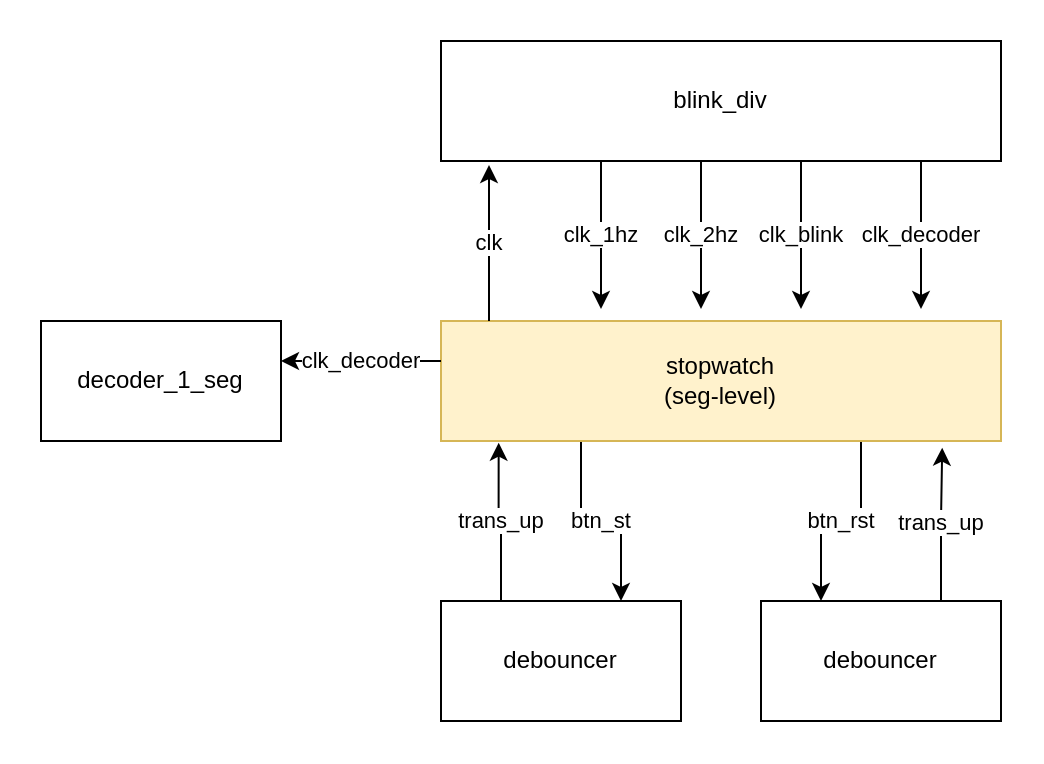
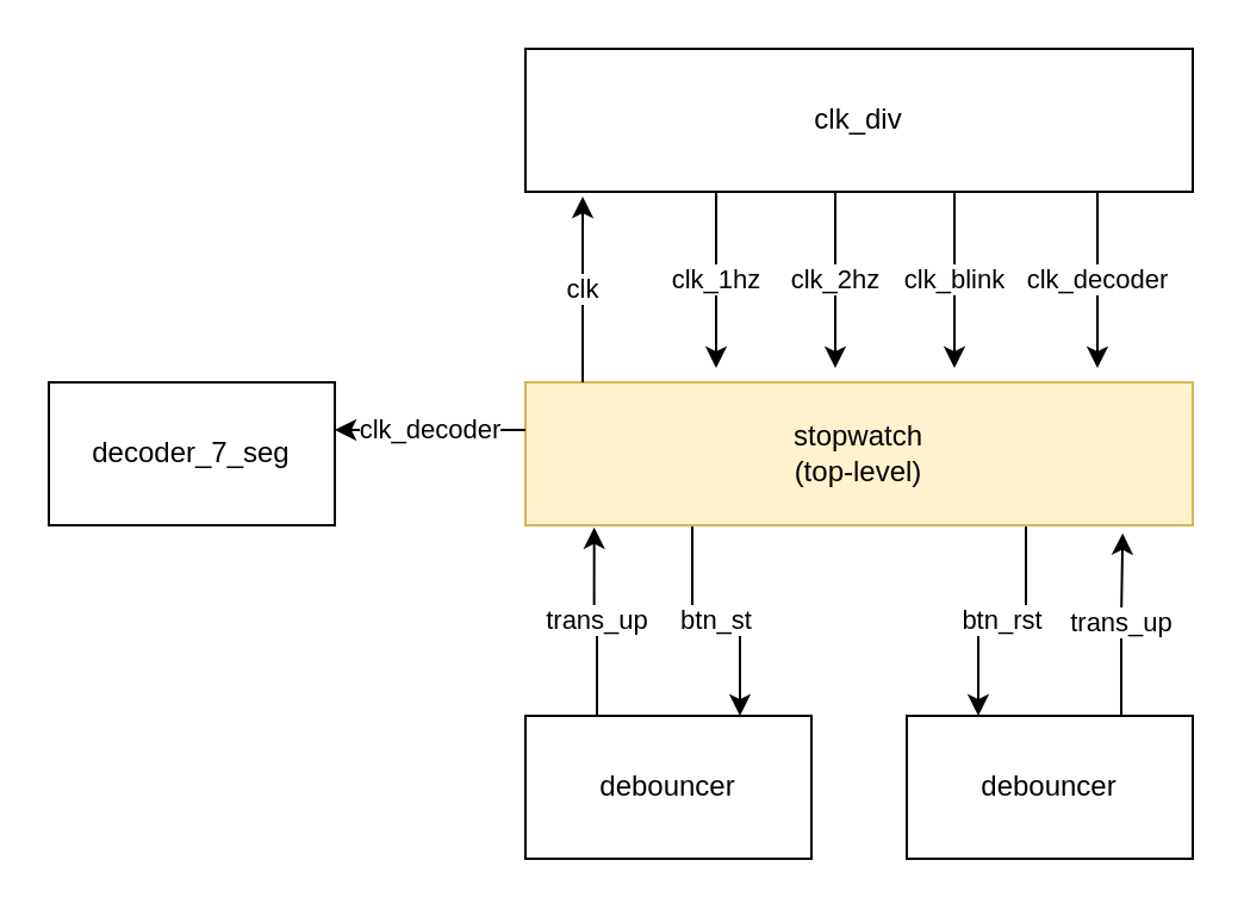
- <mxCell id="8" value="blink_div" style="rounded=0;whiteSpace=wrap;html=1;" vertex="1" parent="1"><mxGeometry x="220" y="20" width="280" height="60" as="geometry" /></mxCell>
+ <mxCell id="8" value="clk_div" style="rounded=0;whiteSpace=wrap;html=1;" vertex="1" parent="1"><mxGeometry x="220" y="20" width="280" height="60" as="geometry" /></mxCell>
- <mxCell id="2" value="decoder_1_seg" style="rounded=0;whiteSpace=wrap;html=1;" vertex="1" parent="1"><mxGeometry x="20" y="160" width="120" height="60" as="geometry" /></mxCell>
+ <mxCell id="2" value="decoder_7_seg" style="rounded=0;whiteSpace=wrap;html=1;" vertex="1" parent="1"><mxGeometry x="20" y="160" width="120" height="60" as="geometry" /></mxCell>
- <mxCell id="5" value="stopwatch&lt;br&gt;(seg-level)" style="rounded=0;whiteSpace=wrap;html=1;fillColor=#fff2cc;strokeColor=#d6b656;" vertex="1" parent="1"><mxGeometry x="220" y="160" width="280" height="60" as="geometry" /></mxCell>
+ <mxCell id="5" value="stopwatch&lt;br&gt;(top-level)" style="rounded=0;whiteSpace=wrap;html=1;fillColor=#fff2cc;strokeColor=#d6b656;" vertex="1" parent="1"><mxGeometry x="220" y="160" width="280" height="60" as="geometry" /></mxCell>
